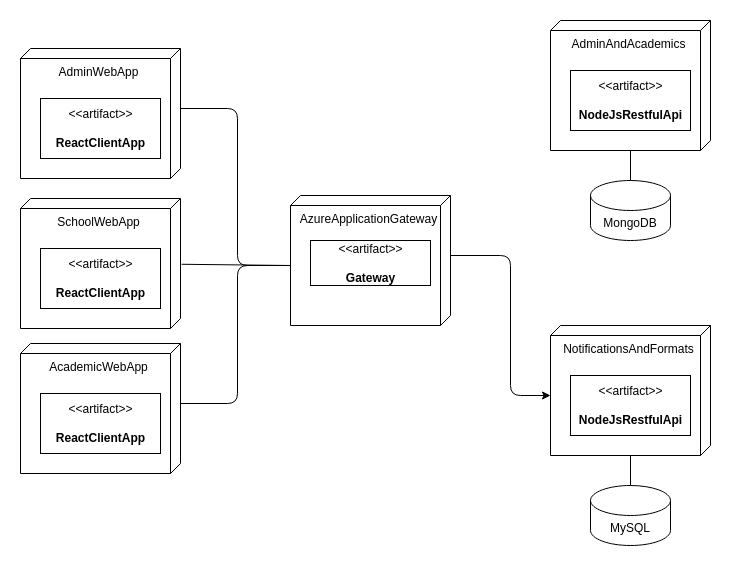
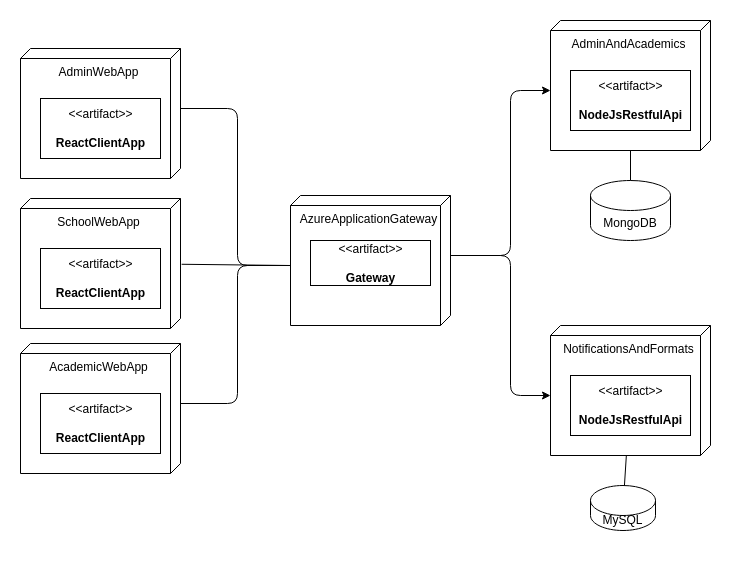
+ <mxCell id="29" style="edgeStyle=none;html=1;exitX=0;exitY=0;exitDx=60;exitDy=0;exitPerimeter=0;entryX=0;entryY=0;entryDx=70;entryDy=160;entryPerimeter=0;" parent="1" source="12" target="4" edge="1"><mxGeometry relative="1" as="geometry"><Array as="points"><mxPoint x="510" y="255" /><mxPoint x="510" y="90" /></Array></mxGeometry></mxCell>
- <mxCell id="27" value="MySQL" style="shape=cylinder3;whiteSpace=wrap;html=1;boundedLbl=1;backgroundOutline=1;size=15;fontSize=12;" parent="23" vertex="1"><mxGeometry x="40" y="160" width="80" height="60" as="geometry" /></mxCell>
+ <mxCell id="27" value="MySQL" style="shape=cylinder3;whiteSpace=wrap;html=1;boundedLbl=1;backgroundOutline=1;size=15;fontSize=12;" parent="23" vertex="1"><mxGeometry x="40" y="160" width="65" height="45" as="geometry" /></mxCell>
